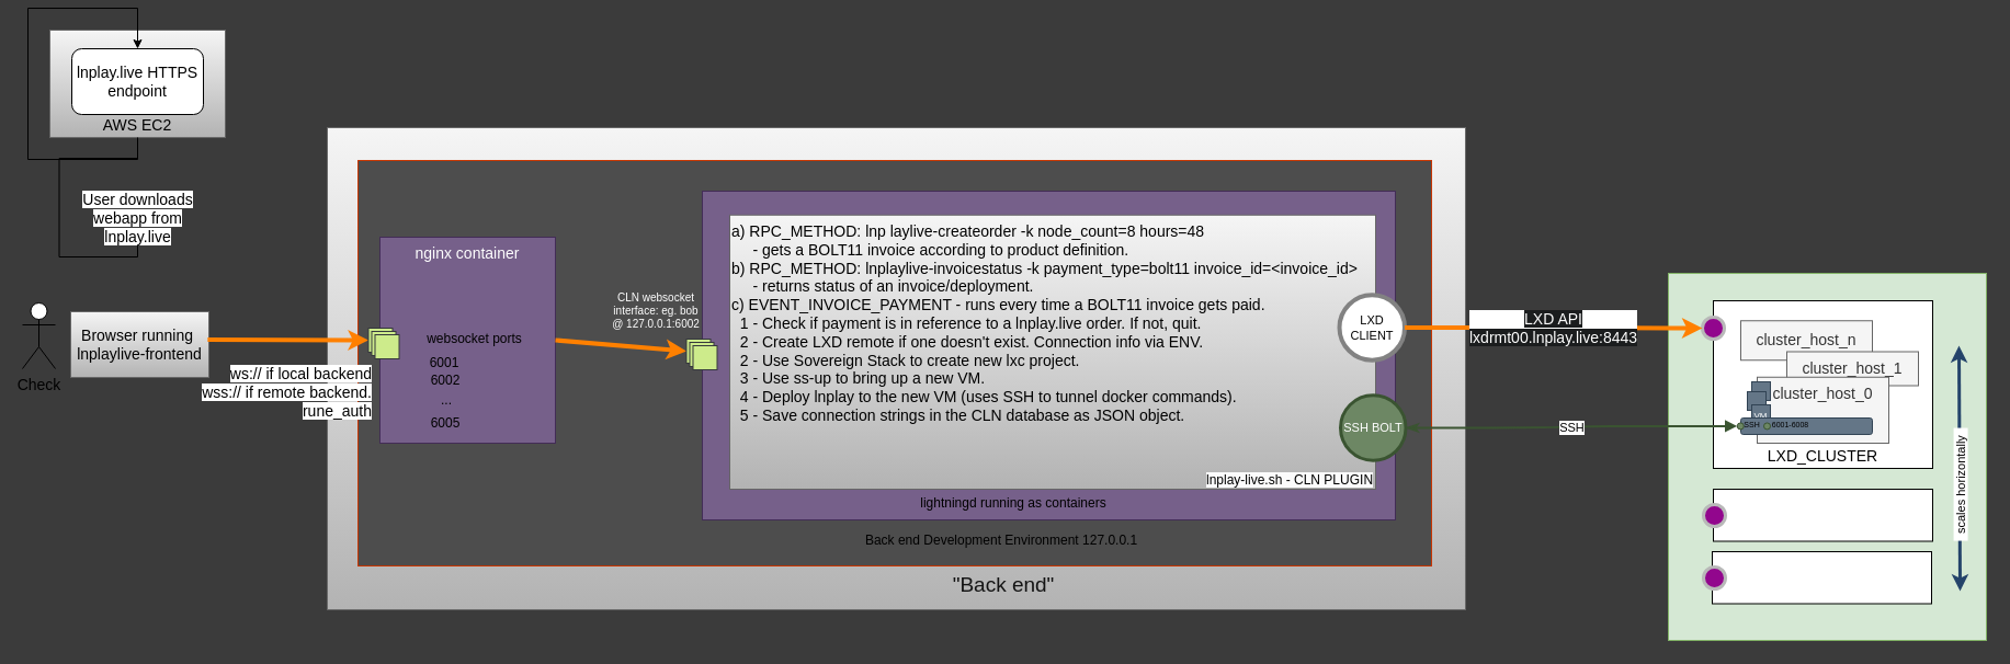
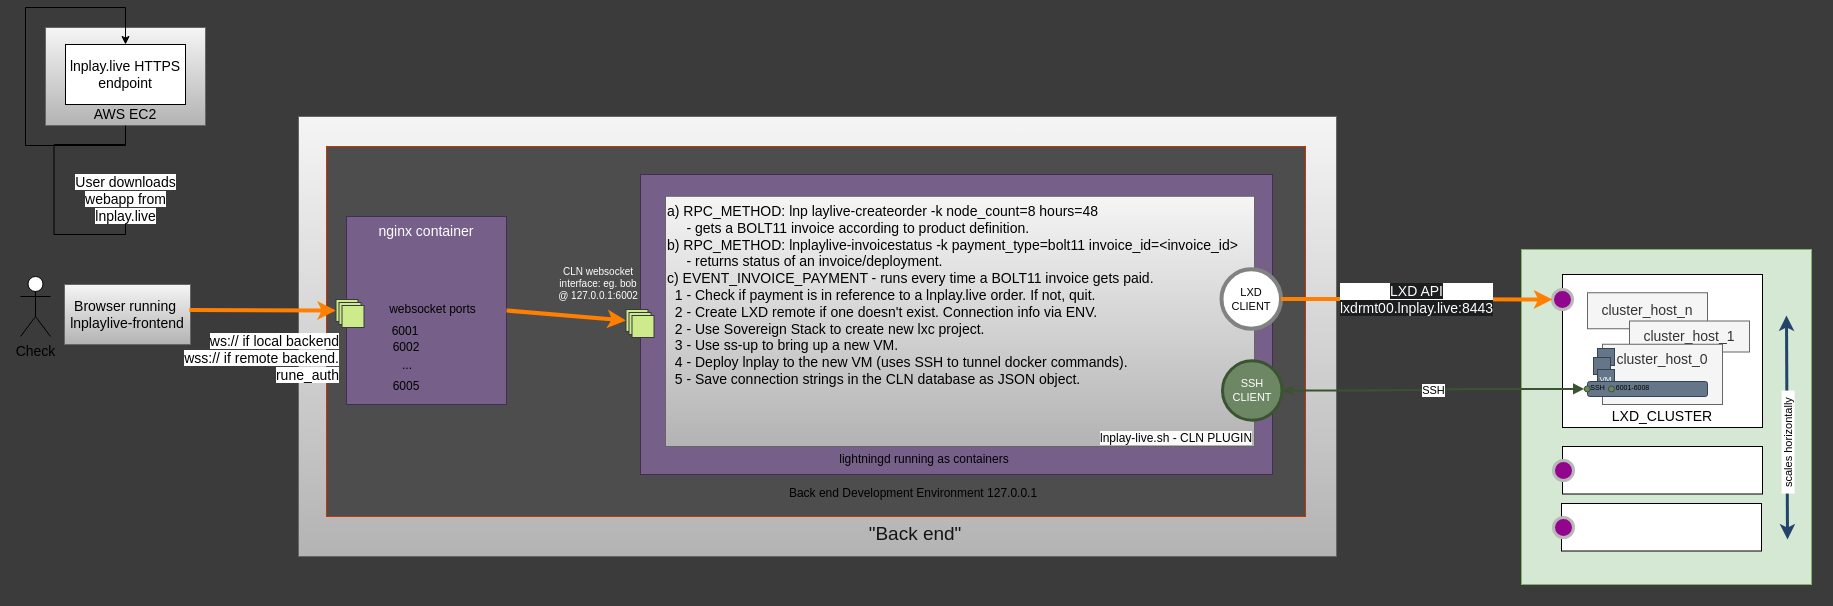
- <mxCell id="19" value="lnplay.live HTTPS endpoint" style="whiteSpace=wrap;html=1;fontSize=14;rounded=1;" parent="1" vertex="1"><mxGeometry x="65" y="37" width="120" height="60" as="geometry" /></mxCell>
+ <mxCell id="19" value="lnplay.live HTTPS endpoint" style="rounded=0;whiteSpace=wrap;html=1;fontSize=14;" parent="1" vertex="1"><mxGeometry x="65" y="37" width="120" height="60" as="geometry" /></mxCell>
- <mxCell id="45" value="SSH BOLT" style="ellipse;whiteSpace=wrap;html=1;aspect=fixed;fontSize=11;strokeWidth=3;fillColor=#6d8764;fontColor=#ffffff;strokeColor=#3A5431;" vertex="1" parent="1"><mxGeometry x="1222" y="353.25" width="59.5" height="59.5" as="geometry" /></mxCell>
+ <mxCell id="45" value="SSH CLIENT" style="ellipse;whiteSpace=wrap;html=1;aspect=fixed;fontSize=11;strokeWidth=3;fillColor=#6d8764;fontColor=#ffffff;strokeColor=#3A5431;" vertex="1" parent="1"><mxGeometry x="1222" y="353.25" width="59.5" height="59.5" as="geometry" /></mxCell>
